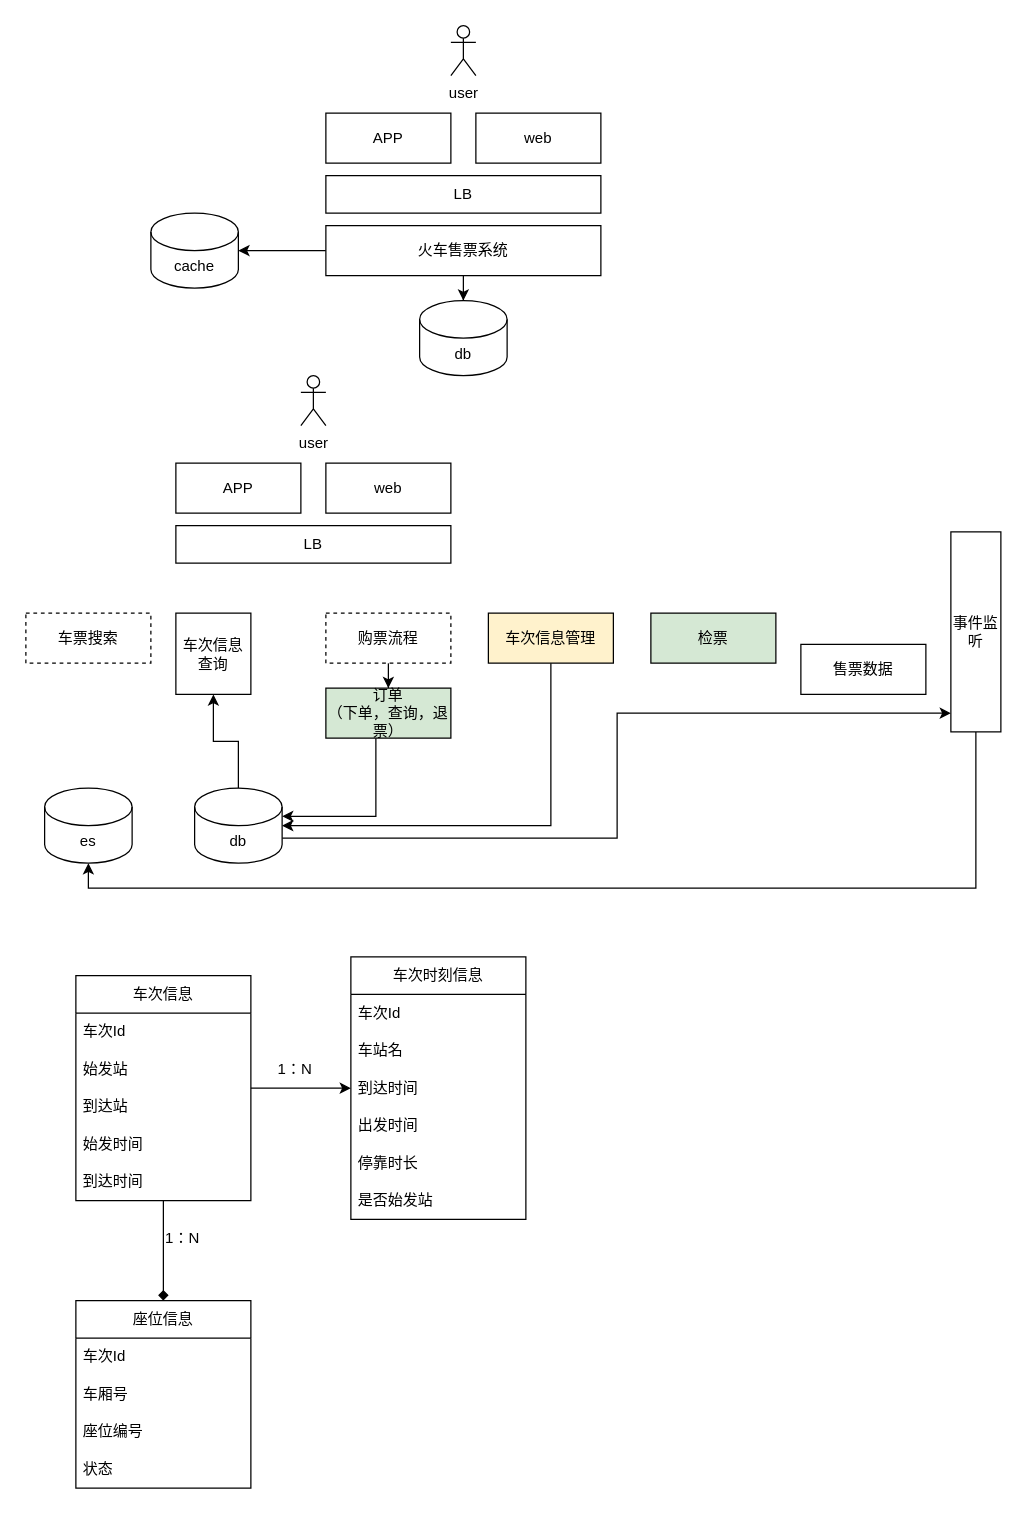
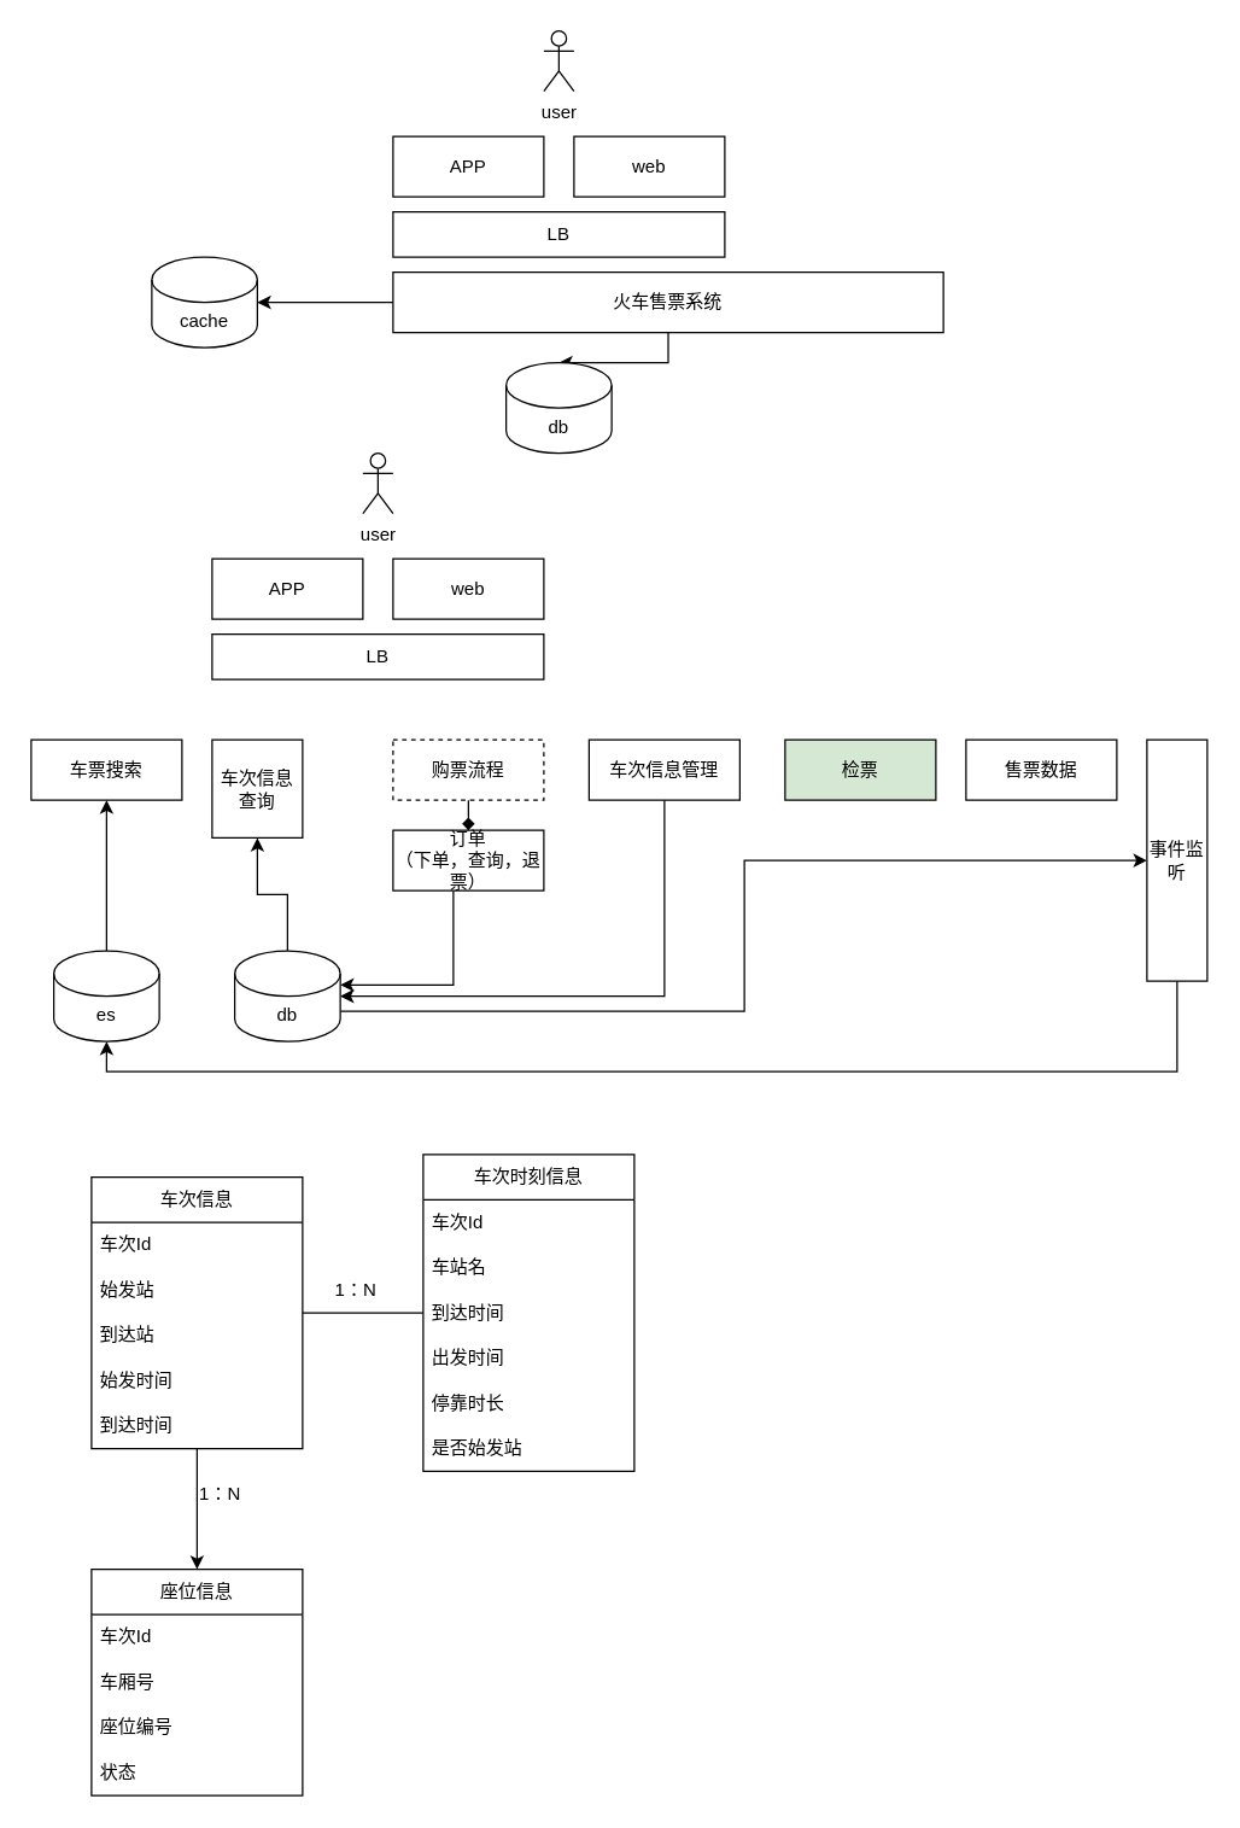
- <mxCell id="10" value="cache" style="shape=cylinder3;whiteSpace=wrap;html=1;boundedLbl=1;backgroundOutline=1;size=15;" vertex="1" parent="1"><mxGeometry x="120" y="170" width="70" height="60" as="geometry" /></mxCell>
+ <mxCell id="10" value="cache" style="shape=cylinder3;whiteSpace=wrap;html=1;boundedLbl=1;backgroundOutline=1;size=15;" vertex="1" parent="1"><mxGeometry x="100" y="170" width="70" height="60" as="geometry" /></mxCell>
- <mxCell id="8" value="火车售票系统" style="rounded=0;whiteSpace=wrap;html=1;" vertex="1" parent="1"><mxGeometry x="260" y="180" width="220" height="40" as="geometry" /></mxCell>
+ <mxCell id="8" value="火车售票系统" style="rounded=0;whiteSpace=wrap;html=1;" vertex="1" parent="1"><mxGeometry x="260" y="180" width="365" height="40" as="geometry" /></mxCell>
- <mxCell id="31" value="事件监听" style="rounded=0;whiteSpace=wrap;html=1;" vertex="1" parent="1"><mxGeometry x="760" y="425" width="40" height="160" as="geometry" /></mxCell>
+ <mxCell id="31" value="事件监听" style="rounded=0;whiteSpace=wrap;html=1;" vertex="1" parent="1"><mxGeometry x="760" y="490" width="40" height="160" as="geometry" /></mxCell>
- <mxCell id="11" value="车票搜索" style="rounded=0;whiteSpace=wrap;html=1;dashed=1;" vertex="1" parent="1"><mxGeometry y="490" width="100" height="40" as="geometry" x="20" /></mxCell>
+ <mxCell id="11" value="车票搜索" style="rounded=0;whiteSpace=wrap;html=1;" vertex="1" parent="1"><mxGeometry y="490" width="100" height="40" as="geometry" x="20" /></mxCell>
- <mxCell id="20" value="车次信息管理" style="rounded=0;whiteSpace=wrap;html=1;fillColor=#fff2cc;" vertex="1" parent="1"><mxGeometry x="390" y="490" width="100" height="40" as="geometry" /></mxCell>
+ <mxCell id="20" value="车次信息管理" style="rounded=0;whiteSpace=wrap;html=1;" vertex="1" parent="1"><mxGeometry x="390" y="490" width="100" height="40" as="geometry" /></mxCell>
- <mxCell id="18" value="售票数据" style="rounded=0;whiteSpace=wrap;html=1;" vertex="1" parent="1"><mxGeometry x="640" y="515" width="100" height="40" as="geometry" /></mxCell>
+ <mxCell id="18" value="售票数据" style="rounded=0;whiteSpace=wrap;html=1;" vertex="1" parent="1"><mxGeometry x="640" y="490" width="100" height="40" as="geometry" /></mxCell>
- <mxCell id="12" value="" style="edgeStyle=orthogonalEdgeStyle;rounded=0;orthogonalLoop=1;jettySize=auto;html=1;" edge="1" parent="1" source="13" target="15"><mxGeometry relative="1" as="geometry" /></mxCell>
+ <mxCell id="12" value="" style="edgeStyle=orthogonalEdgeStyle;rounded=0;orthogonalLoop=1;jettySize=auto;html=1;endArrow=diamond;" edge="1" parent="1" source="13" target="15"><mxGeometry relative="1" as="geometry" /></mxCell>
- <mxCell id="15" value="&lt;div&gt;订单&lt;/div&gt;&lt;div&gt;（下单，查询，退票）&lt;br&gt;&lt;/div&gt;" style="rounded=0;whiteSpace=wrap;html=1;fillColor=#d5e8d4;" vertex="1" parent="1"><mxGeometry x="260" y="550" width="100" height="40" as="geometry" /></mxCell>
+ <mxCell id="15" value="&lt;div&gt;订单&lt;/div&gt;&lt;div&gt;（下单，查询，退票）&lt;br&gt;&lt;/div&gt;" style="rounded=0;whiteSpace=wrap;html=1;" vertex="1" parent="1"><mxGeometry x="260" y="550" width="100" height="40" as="geometry" /></mxCell>
+ <mxCell id="28" value="" style="edgeStyle=orthogonalEdgeStyle;rounded=0;orthogonalLoop=1;jettySize=auto;html=1;" edge="1" parent="1" source="29" target="11"><mxGeometry relative="1" as="geometry" /></mxCell>
- <mxCell id="32" value="" style="edgeStyle=orthogonalEdgeStyle;rounded=0;orthogonalLoop=1;jettySize=auto;html=1;" edge="1" parent="1" source="34" target="40"><mxGeometry relative="1" as="geometry" /></mxCell>
+ <mxCell id="32" value="" style="edgeStyle=orthogonalEdgeStyle;rounded=0;orthogonalLoop=1;jettySize=auto;html=1;endArrow=none;" edge="1" parent="1" source="34" target="40"><mxGeometry relative="1" as="geometry" /></mxCell>
- <mxCell id="33" value="" style="edgeStyle=orthogonalEdgeStyle;rounded=0;orthogonalLoop=1;jettySize=auto;html=1;endArrow=diamond;" edge="1" parent="1" source="34" target="47"><mxGeometry relative="1" as="geometry" /></mxCell>
+ <mxCell id="33" value="" style="edgeStyle=orthogonalEdgeStyle;rounded=0;orthogonalLoop=1;jettySize=auto;html=1;" edge="1" parent="1" source="34" target="47"><mxGeometry relative="1" as="geometry" /></mxCell>
